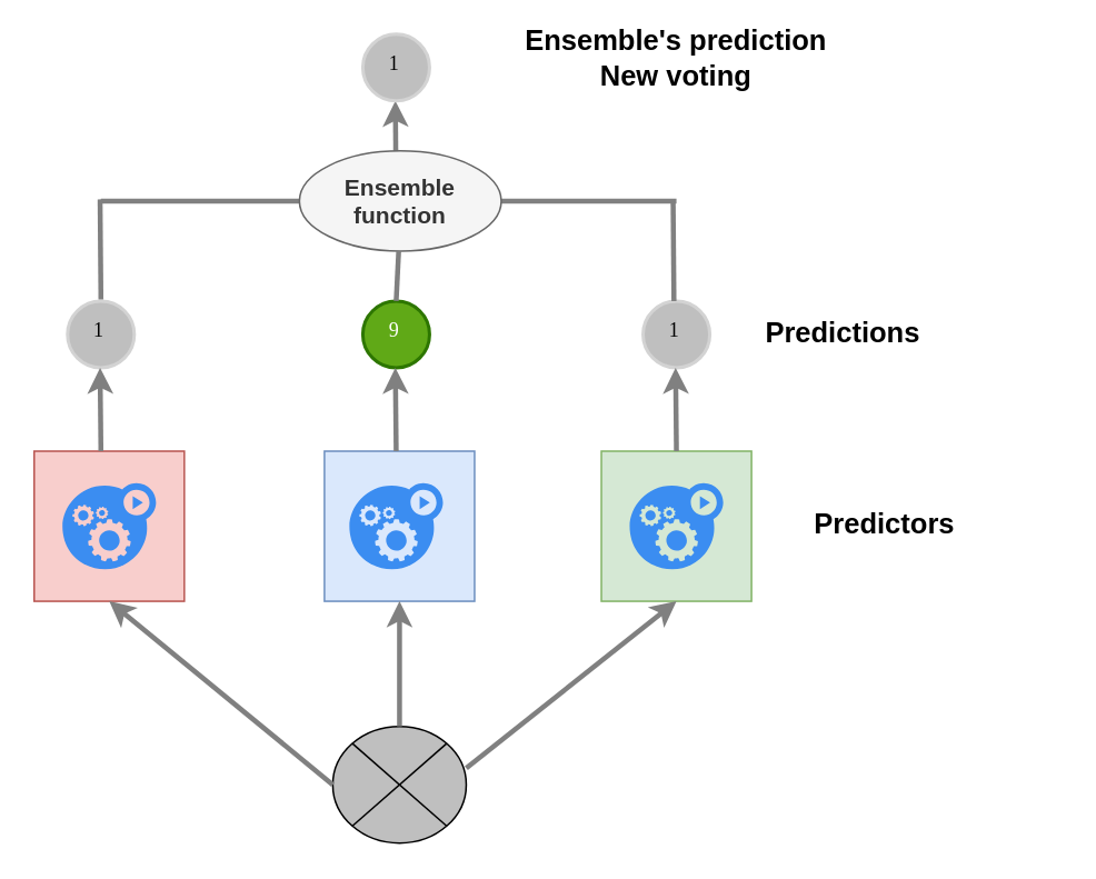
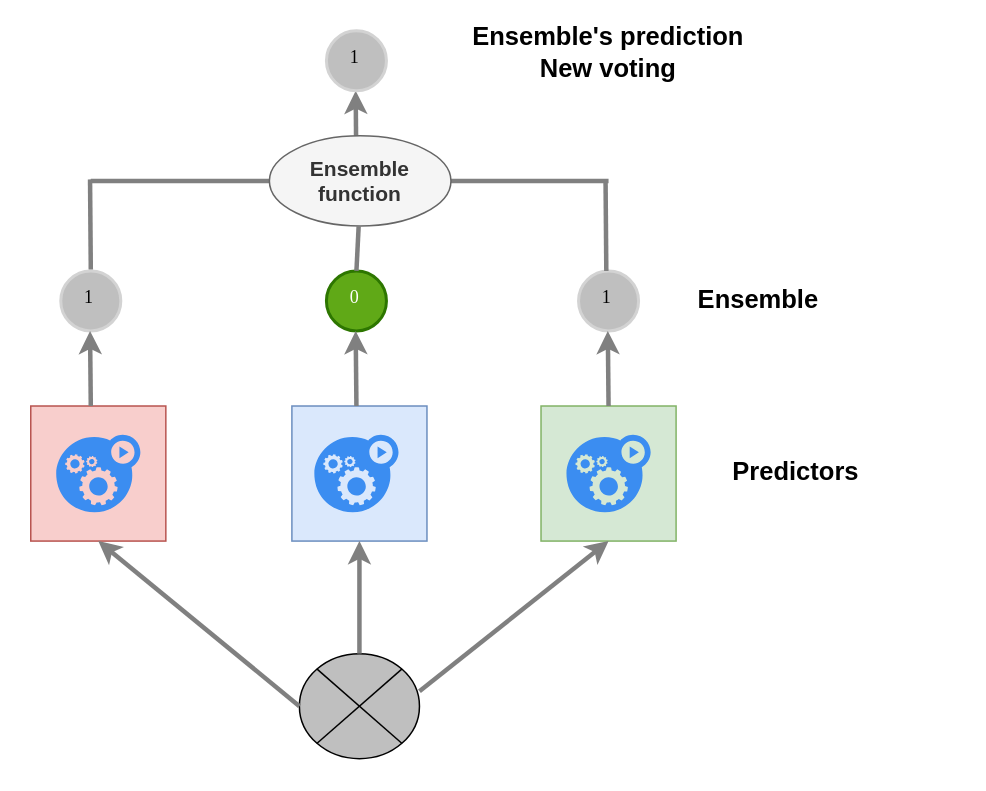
- <mxCell id="7" value="9" style="ellipse;whiteSpace=wrap;html=1;aspect=fixed;strokeWidth=2;fontFamily=Tahoma;spacingBottom=4;spacingRight=2;fillColor=#60a917;strokeColor=#2D7600;fontColor=#ffffff;" vertex="1" parent="1"><mxGeometry x="217" y="180" width="40" height="40" as="geometry" /></mxCell>
+ <mxCell id="7" value="0" style="ellipse;whiteSpace=wrap;html=1;aspect=fixed;strokeWidth=2;fontFamily=Tahoma;spacingBottom=4;spacingRight=2;fillColor=#60a917;strokeColor=#2D7600;fontColor=#ffffff;" vertex="1" parent="1"><mxGeometry x="217" y="180" width="40" height="40" as="geometry" /></mxCell>
- <mxCell id="28" value="&lt;font style=&quot;font-size: 17px;&quot;&gt;&lt;b&gt;Predictions&lt;br&gt;&lt;/b&gt;&lt;/font&gt;" style="text;html=1;strokeColor=none;fillColor=none;align=center;verticalAlign=middle;whiteSpace=wrap;rounded=0;fontSize=14;" vertex="1" parent="1"><mxGeometry x="400" y="185" width="210" height="30" as="geometry" /></mxCell>
+ <mxCell id="28" value="&lt;font style=&quot;font-size: 17px;&quot;&gt;&lt;b&gt;Ensemble&lt;br&gt;&lt;/b&gt;&lt;/font&gt;" style="text;html=1;strokeColor=none;fillColor=none;align=center;verticalAlign=middle;whiteSpace=wrap;rounded=0;fontSize=14;" vertex="1" parent="1"><mxGeometry x="400" y="185" width="210" height="30" as="geometry" /></mxCell>
